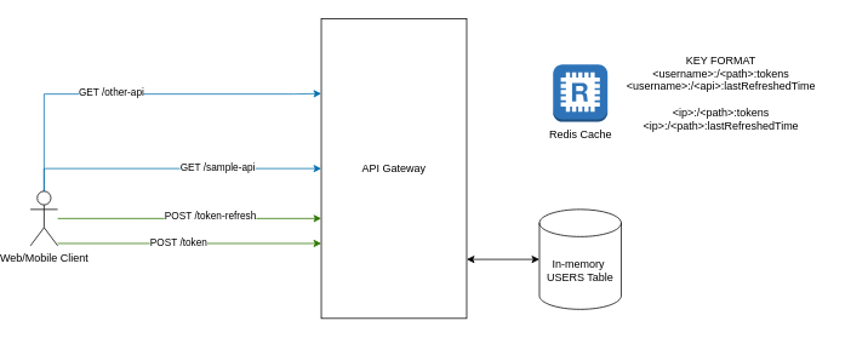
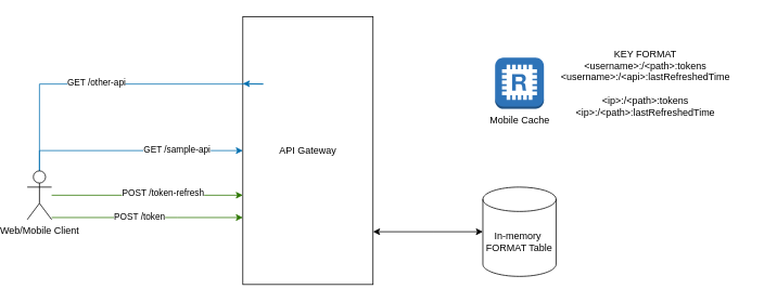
- <mxCell id="14" value="Redis Cache" style="outlineConnect=0;dashed=0;verticalLabelPosition=bottom;verticalAlign=top;align=center;html=1;shape=mxgraph.aws3.redis;fillColor=#2E73B8;gradientColor=none;" vertex="1" parent="1"><mxGeometry x="595" y="70.5" width="60" height="63" as="geometry" /></mxCell>
+ <mxCell id="14" value="Mobile Cache" style="outlineConnect=0;dashed=0;verticalLabelPosition=bottom;verticalAlign=top;align=center;html=1;shape=mxgraph.aws3.redis;fillColor=#2E73B8;gradientColor=none;" vertex="1" parent="1"><mxGeometry x="595" y="70.5" width="60" height="63" as="geometry" /></mxCell>
- <mxCell id="3" value="API Gateway" style="rounded=0;whiteSpace=wrap;html=1;fillColor=none;" parent="1" vertex="1"><mxGeometry x="340" y="20" width="160" height="330" as="geometry" /></mxCell>
+ <mxCell id="3" value="API Gateway" style="rounded=0;whiteSpace=wrap;html=1;fillColor=none;" parent="1" vertex="1"><mxGeometry x="285" y="20" width="160" height="330" as="geometry" /></mxCell>
- <mxCell id="13" value="In-memory&amp;nbsp;&lt;br&gt;USERS Table" style="shape=cylinder3;whiteSpace=wrap;html=1;boundedLbl=1;backgroundOutline=1;size=15;fillColor=none;" parent="1" vertex="1"><mxGeometry x="580" y="230" width="90" height="110" as="geometry" /></mxCell>
+ <mxCell id="13" value="In-memory&amp;nbsp;&lt;br&gt;FORMAT Table" style="shape=cylinder3;whiteSpace=wrap;html=1;boundedLbl=1;backgroundOutline=1;size=15;fillColor=none;" parent="1" vertex="1"><mxGeometry x="580" y="230" width="90" height="110" as="geometry" /></mxCell>
